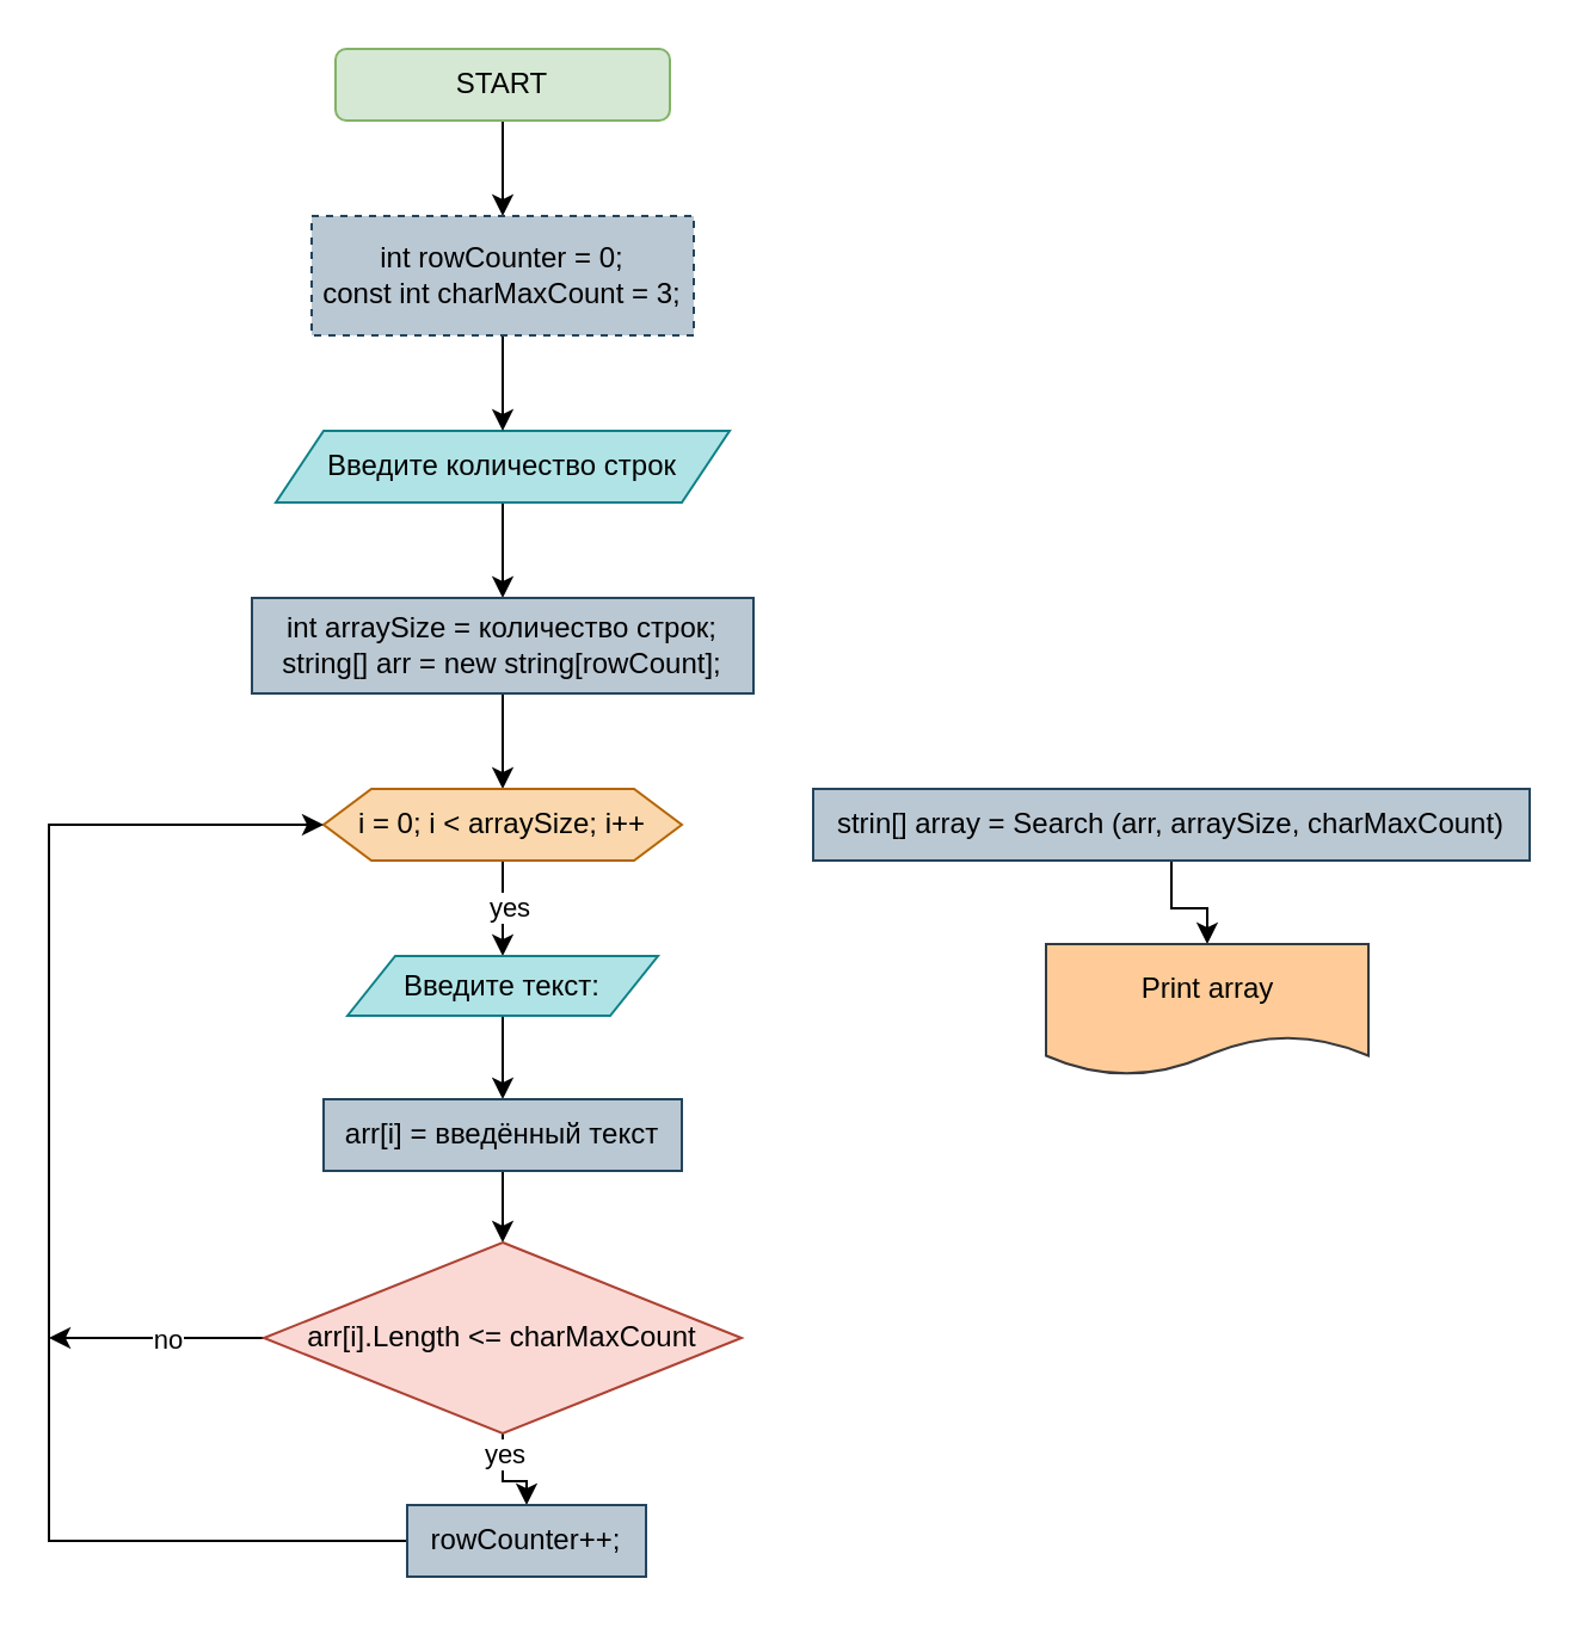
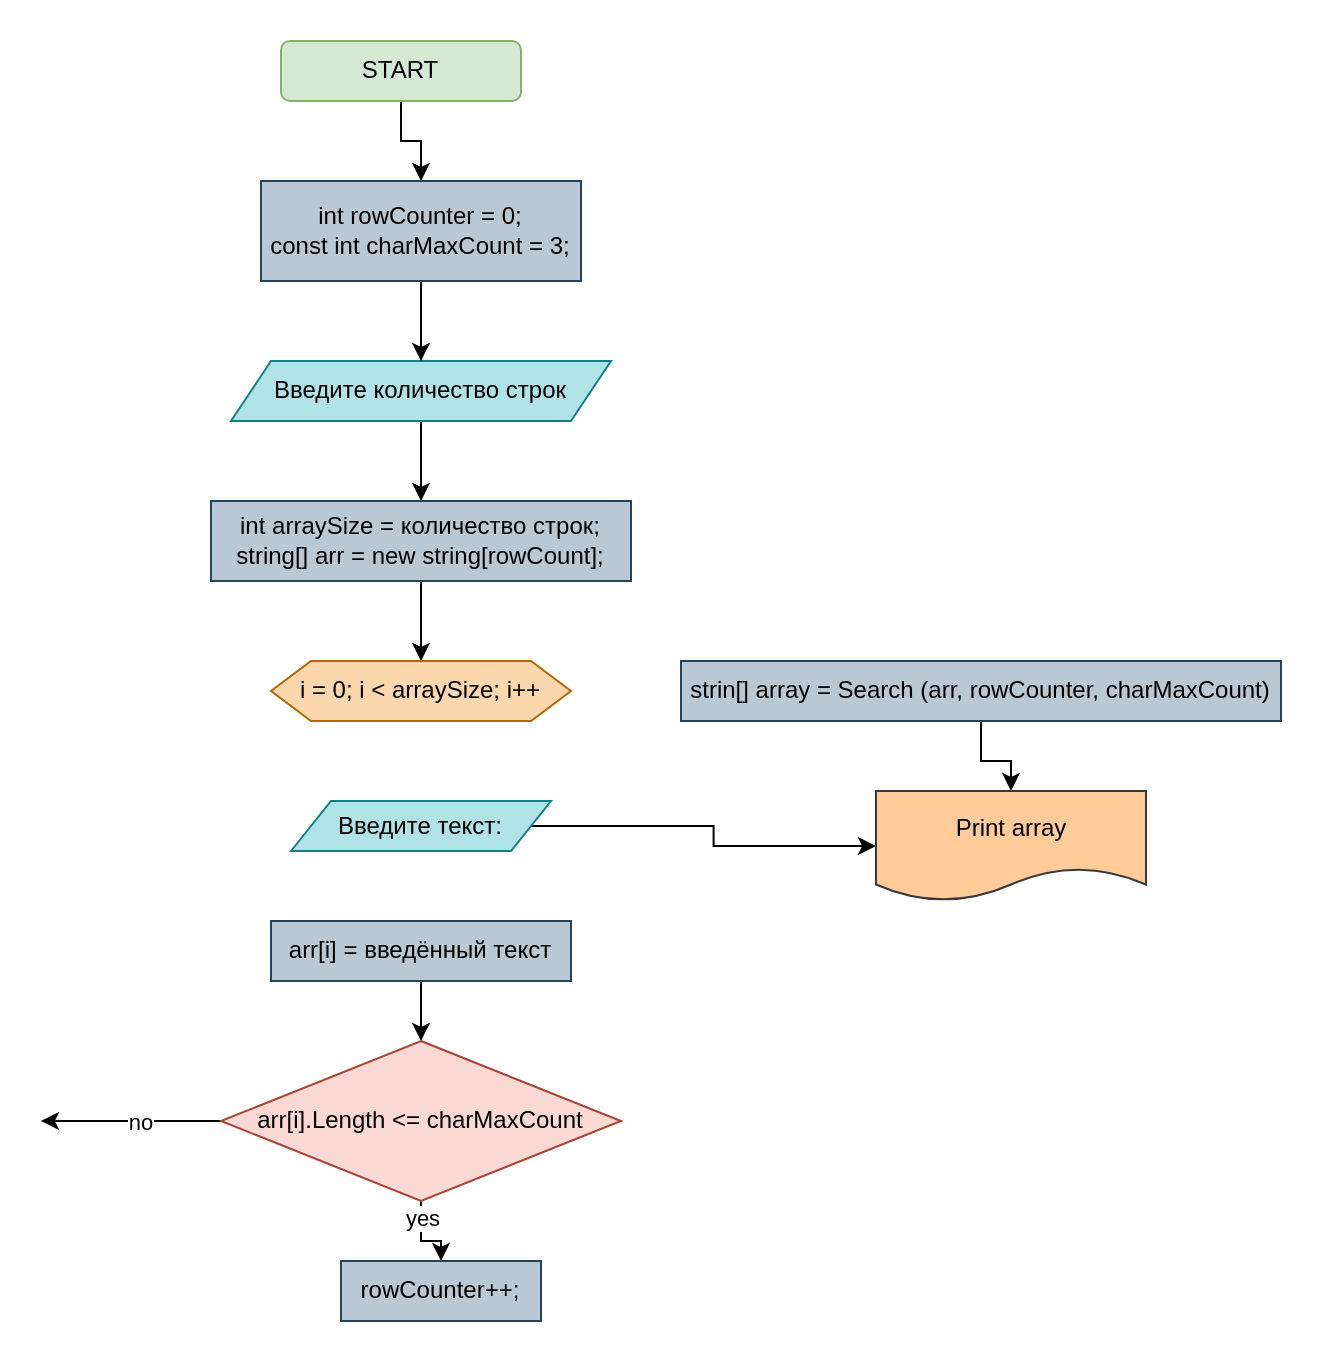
- <mxCell id="3" value="START" style="rounded=1;whiteSpace=wrap;html=1;fillColor=#d5e8d4;strokeColor=#82b366;" parent="1" vertex="1"><mxGeometry x="140" y="20" width="140" height="30" as="geometry" /></mxCell>
+ <mxCell id="3" value="START" style="rounded=1;whiteSpace=wrap;html=1;fillColor=#d5e8d4;strokeColor=#82b366;" parent="1" vertex="1"><mxGeometry x="140" y="20" width="120" height="30" as="geometry" /></mxCell>
- <mxCell id="9" value="int rowCounter = 0;&lt;br style=&quot;border-color: var(--border-color);&quot;&gt;const int charMaxCount = 3;" style="whiteSpace=wrap;html=1;fillColor=#BAC8D3;strokeColor=#23445d;fontStyle=0;dashed=1;" parent="1" vertex="1"><mxGeometry x="130" y="90" width="160" height="50" as="geometry" /></mxCell>
+ <mxCell id="9" value="int rowCounter = 0;&lt;br style=&quot;border-color: var(--border-color);&quot;&gt;const int charMaxCount = 3;" style="whiteSpace=wrap;html=1;fillColor=#BAC8D3;strokeColor=#23445d;fontStyle=0" parent="1" vertex="1"><mxGeometry x="130" y="90" width="160" height="50" as="geometry" /></mxCell>
- <mxCell id="25" value="strin[] array = Search (arr, arraySize, charMaxCount)" style="whiteSpace=wrap;html=1;fillColor=#bac8d3;strokeColor=#23445d;fontStyle=0;" parent="1" vertex="1"><mxGeometry x="340" y="330" width="300" height="30" as="geometry" /></mxCell>
+ <mxCell id="25" value="strin[] array = Search (arr, rowCounter, charMaxCount)" style="whiteSpace=wrap;html=1;fillColor=#bac8d3;strokeColor=#23445d;fontStyle=0;" parent="1" vertex="1"><mxGeometry x="340" y="330" width="300" height="30" as="geometry" /></mxCell>
- <mxCell id="10" value="" style="edgeStyle=orthogonalEdgeStyle;rounded=0;orthogonalLoop=1;jettySize=auto;html=1;" parent="1" source="12" target="14" edge="1"><mxGeometry relative="1" as="geometry" /></mxCell>
- <mxCell id="11" value="yes" style="edgeLabel;html=1;align=center;verticalAlign=middle;resizable=0;points=[];" parent="10" vertex="1" connectable="0"><mxGeometry x="-0.06" y="2" relative="1" as="geometry"><mxPoint as="offset" /></mxGeometry></mxCell>
- <mxCell id="13" value="" style="edgeStyle=orthogonalEdgeStyle;rounded=0;orthogonalLoop=1;jettySize=auto;html=1;" parent="1" source="14" target="16" edge="1"><mxGeometry relative="1" as="geometry" /></mxCell>
+ <mxCell id="13" value="" style="edgeStyle=orthogonalEdgeStyle;rounded=0;orthogonalLoop=1;jettySize=auto;html=1;" parent="1" source="14" target="26" edge="1"><mxGeometry relative="1" as="geometry" /></mxCell>
- <mxCell id="22" value="" style="edgeStyle=orthogonalEdgeStyle;rounded=0;orthogonalLoop=1;jettySize=auto;html=1;" parent="1" source="23" target="12" edge="1"><mxGeometry relative="1" as="geometry"><mxPoint x="70" y="640" as="targetPoint" /><Array as="points"><mxPoint x="20" y="645" /><mxPoint x="20" y="345" /></Array></mxGeometry></mxCell>
